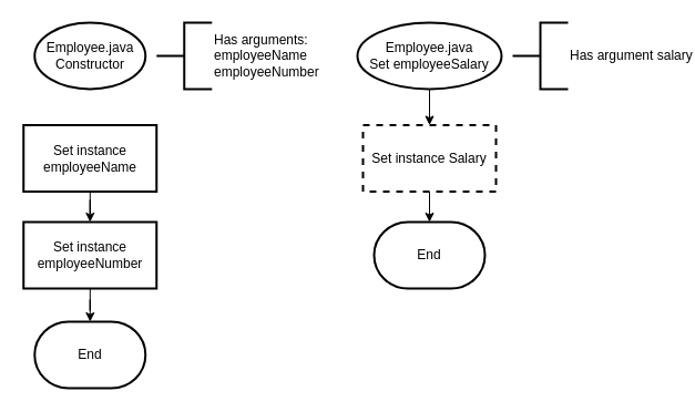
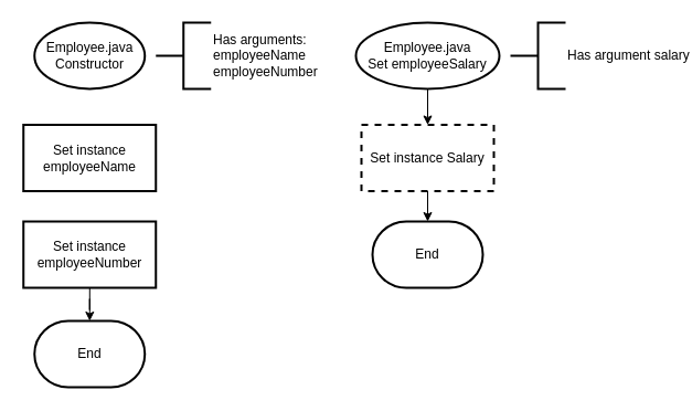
- <mxCell id="3" value="" style="edgeStyle=orthogonalEdgeStyle;rounded=0;orthogonalLoop=1;jettySize=auto;html=1;entryX=0.5;entryY=0;entryDx=0;entryDy=0;" parent="1" source="4" target="6" edge="1"><mxGeometry relative="1" as="geometry"><mxPoint x="80.688" y="210" as="targetPoint" /></mxGeometry></mxCell>
